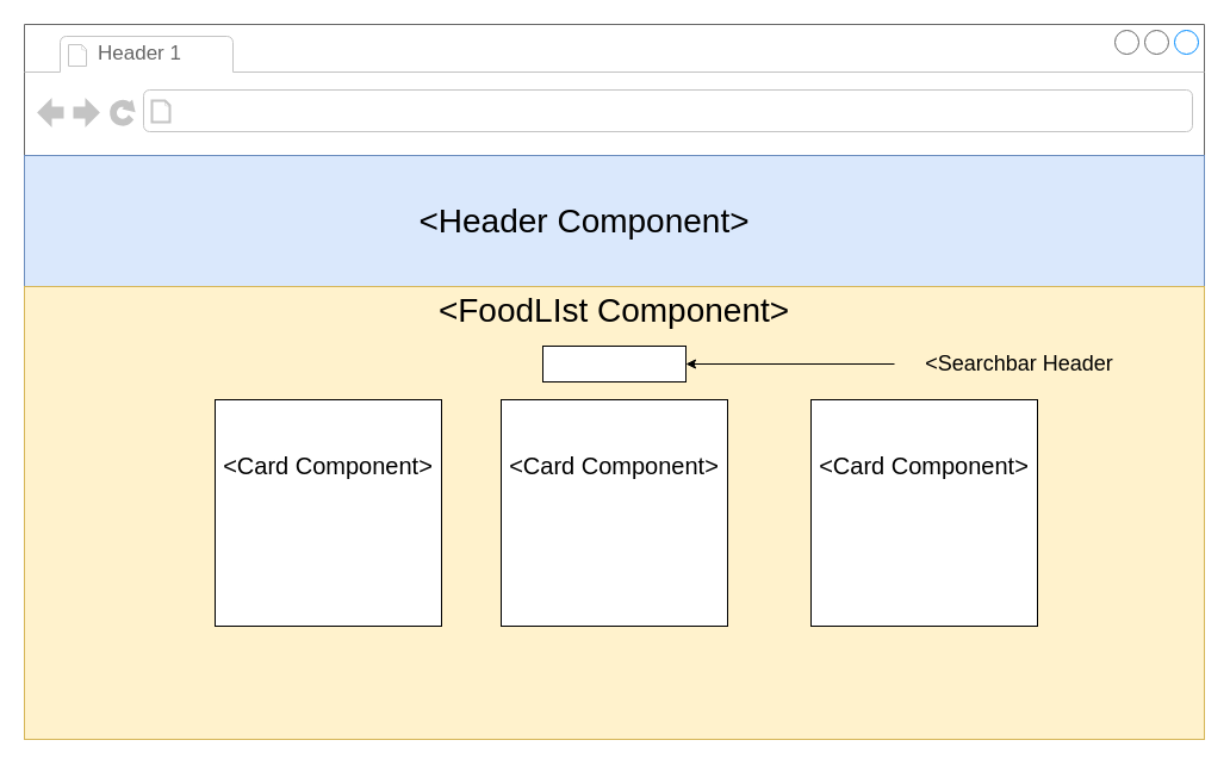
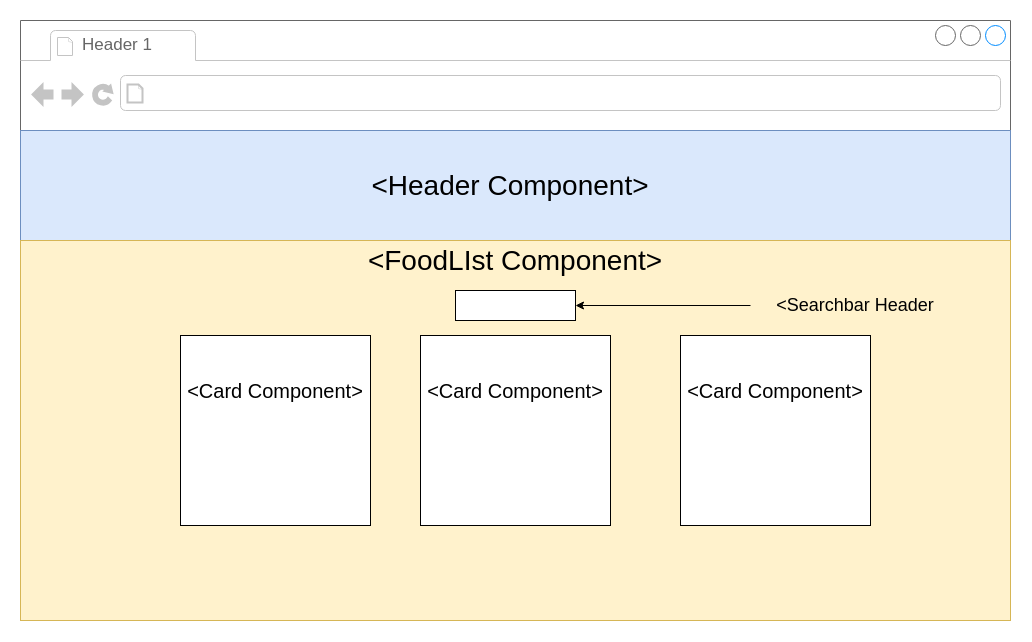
- <mxCell id="6" value="&lt;span style=&quot;font-size: 28px&quot;&gt;&amp;lt;Header Component&amp;gt;&lt;/span&gt;" style="text;html=1;strokeColor=none;fillColor=none;align=center;verticalAlign=middle;whiteSpace=wrap;rounded=0;" vertex="1" parent="2"><mxGeometry x="280" y="145" width="380" height="40" as="geometry" /></mxCell>
+ <mxCell id="6" value="&lt;span style=&quot;font-size: 28px&quot;&gt;&amp;lt;Header Component&amp;gt;&lt;/span&gt;" style="text;html=1;strokeColor=none;fillColor=none;align=center;verticalAlign=middle;whiteSpace=wrap;rounded=0;" vertex="1" parent="2"><mxGeometry x="300" y="145" width="380" height="40" as="geometry" /></mxCell>
